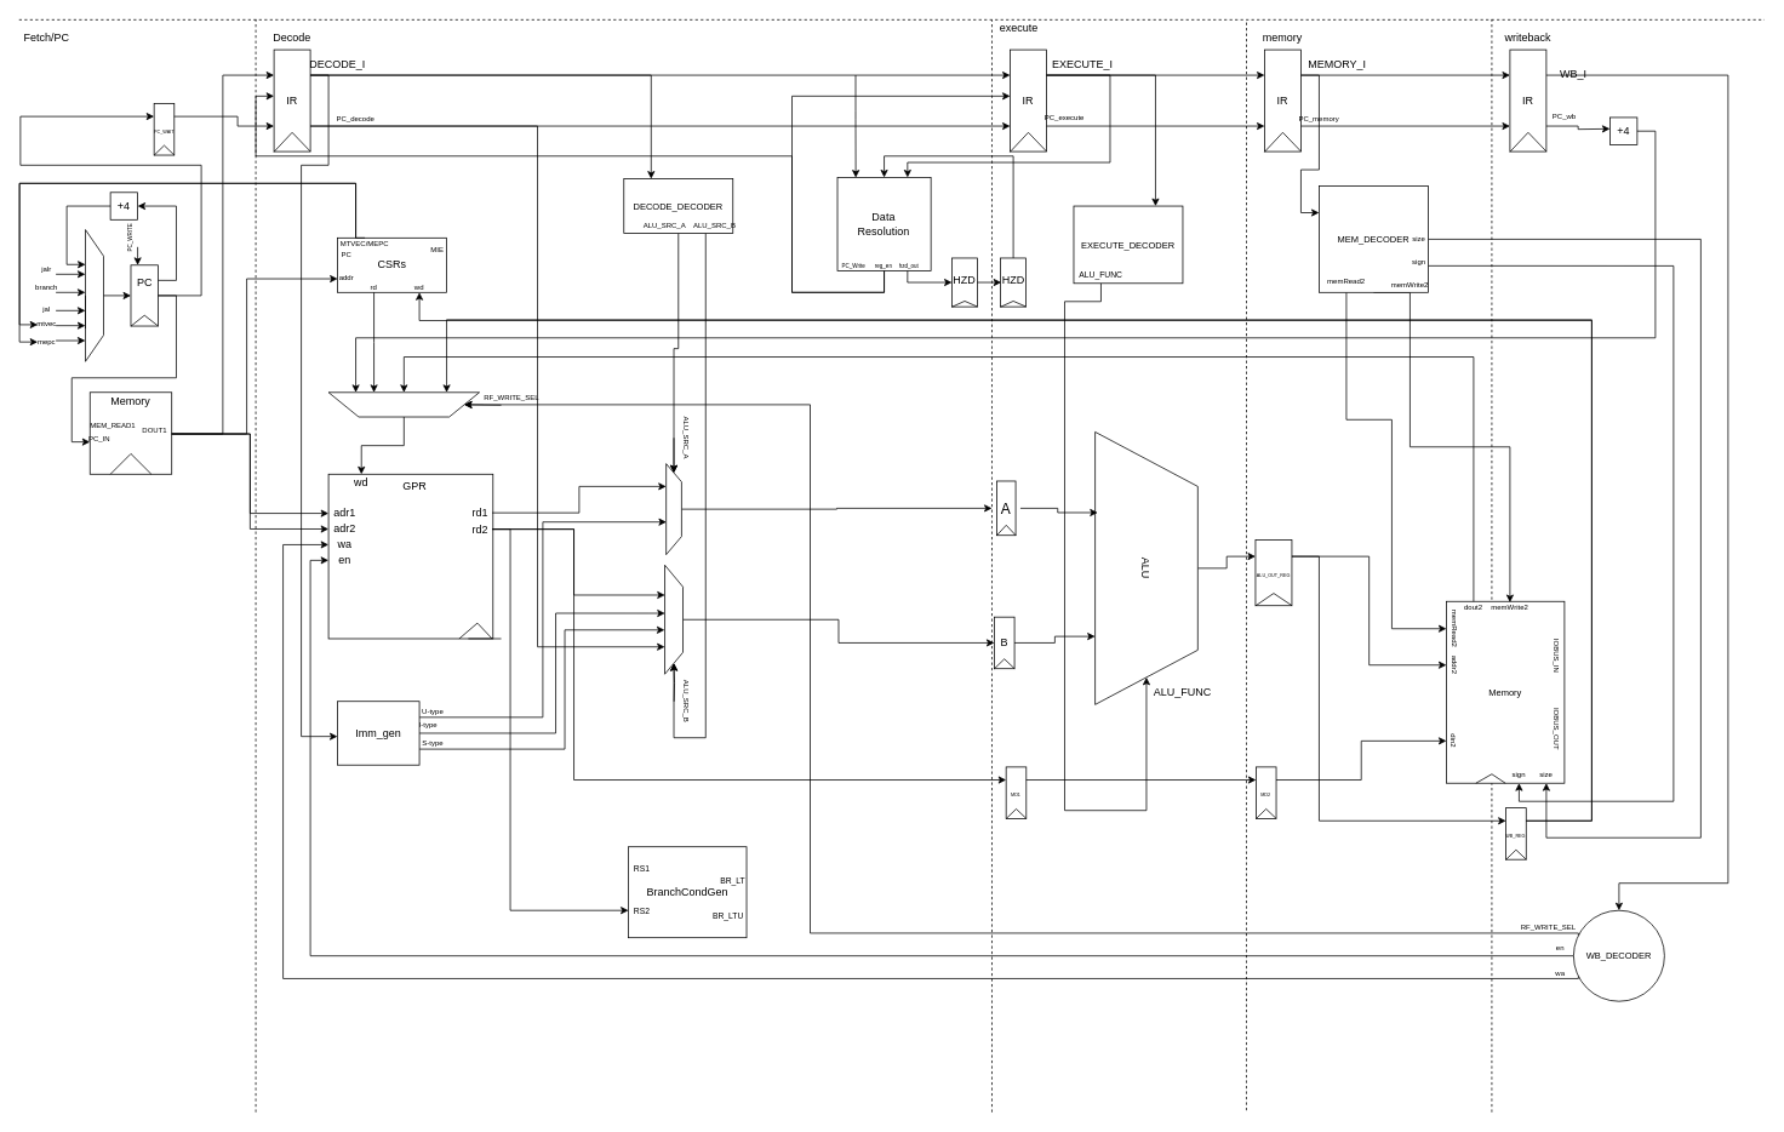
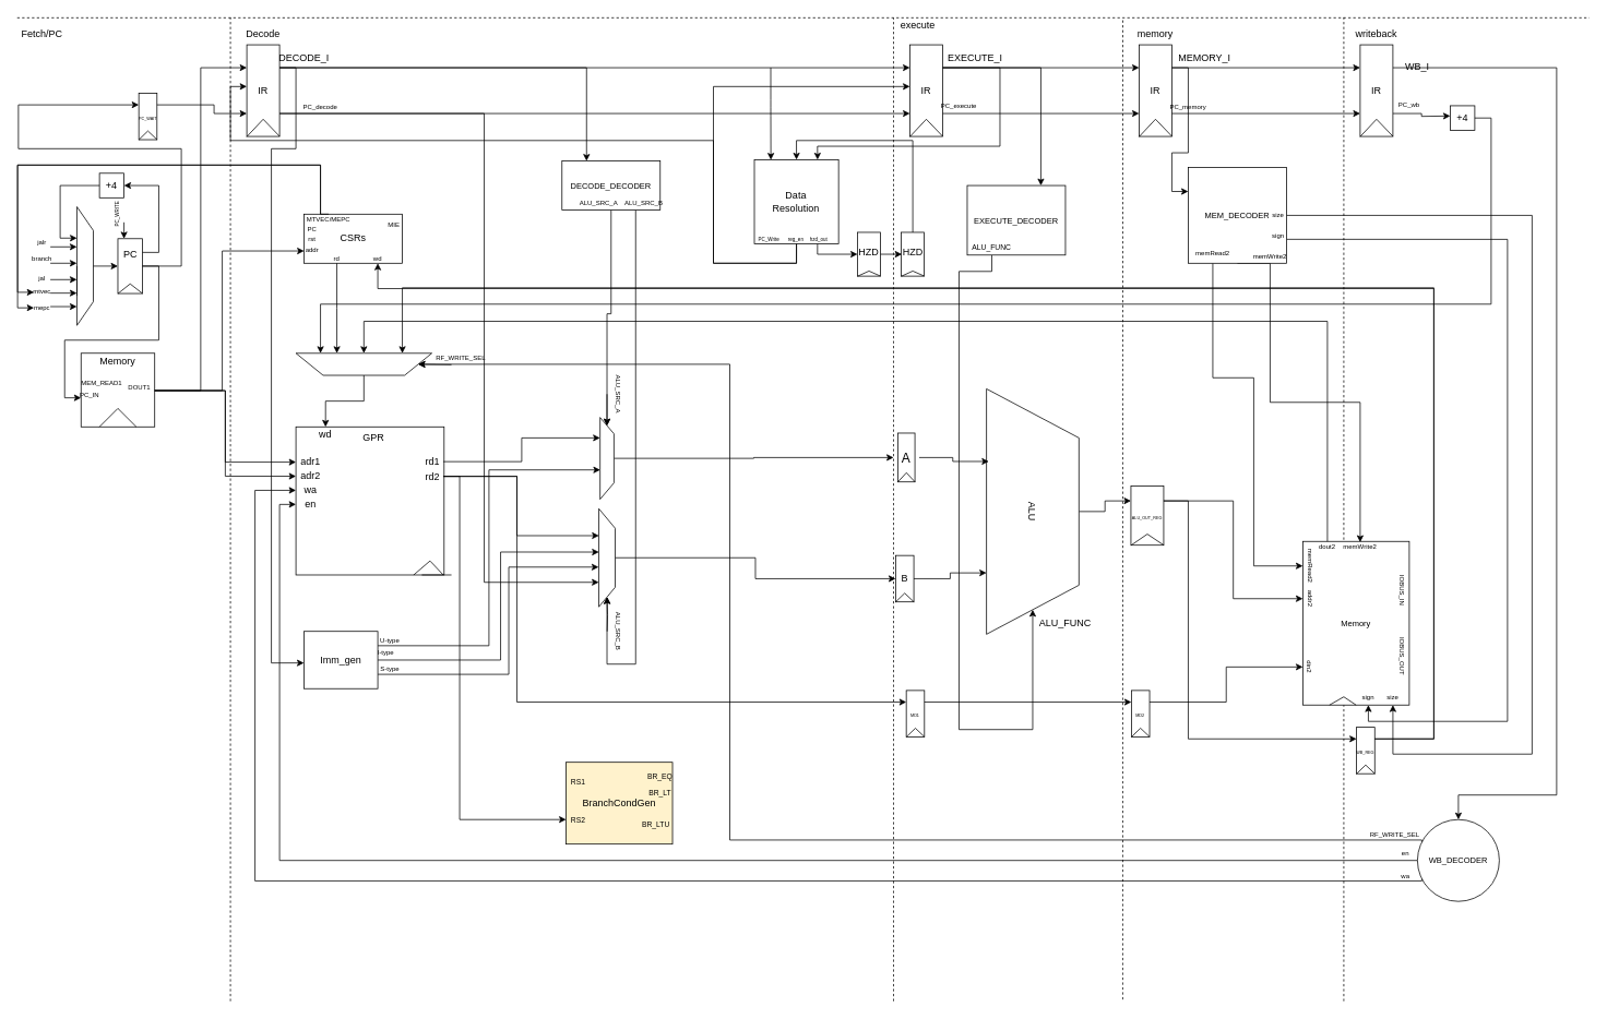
+ <mxCell id="120" value="&lt;font style=&quot;font-size: 8px&quot;&gt;rst&lt;/font&gt;" style="text;html=1;strokeColor=none;fillColor=none;align=center;verticalAlign=middle;whiteSpace=wrap;rounded=0;" parent="1" vertex="1"><mxGeometry x="371" y="284" width="20" height="13" as="geometry" /></mxCell>
+ <mxCell id="223" value="&lt;font style=&quot;font-size: 9px&quot;&gt;BR_EQ&lt;/font&gt;" style="text;html=1;strokeColor=none;fillColor=none;align=center;verticalAlign=middle;whiteSpace=wrap;rounded=0;" parent="217" vertex="1"><mxGeometry x="100" y="10" width="30" height="14" as="geometry" /></mxCell>
- <mxCell id="218" value="BranchCondGen" style="rounded=0;whiteSpace=wrap;html=1;" parent="217" vertex="1"><mxGeometry width="130" height="100" as="geometry" /></mxCell>
+ <mxCell id="218" value="BranchCondGen" style="rounded=0;whiteSpace=wrap;html=1;fillColor=#fff2cc;" parent="217" vertex="1"><mxGeometry width="130" height="100" as="geometry" /></mxCell>
